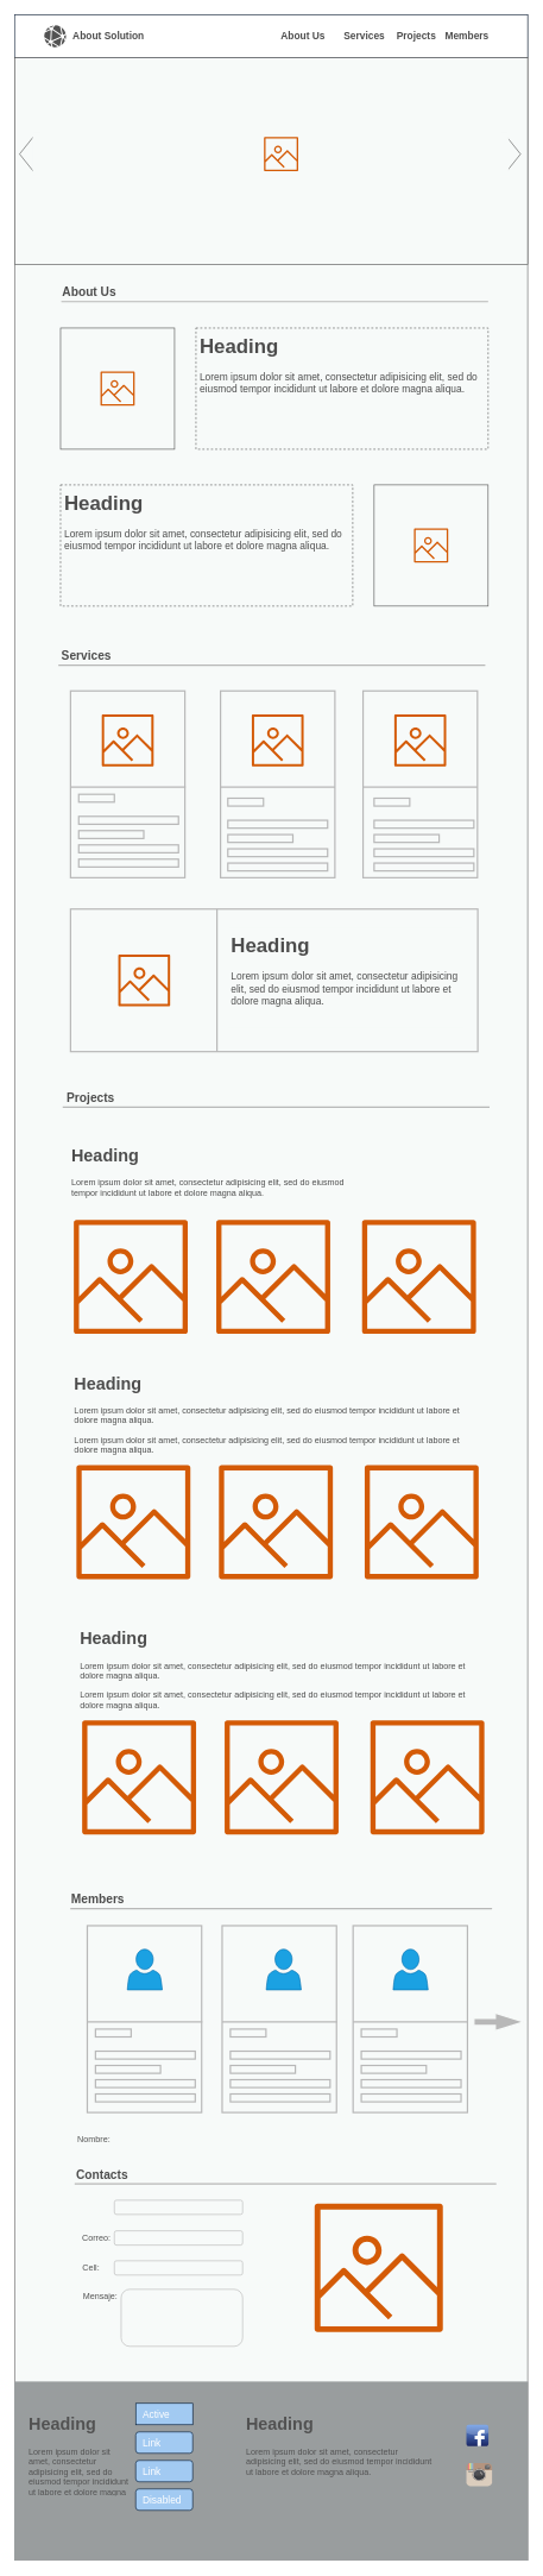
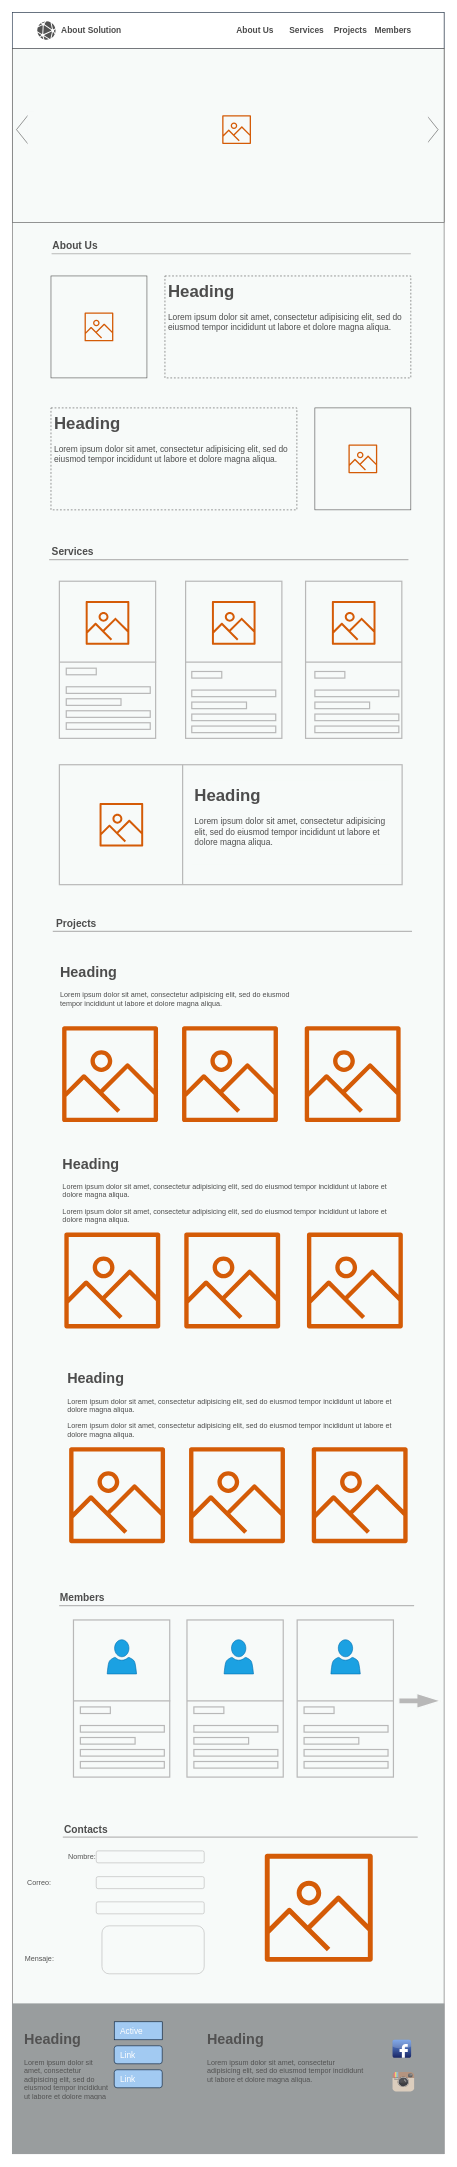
- <mxCell id="98" value="&lt;font color=&quot;#525252&quot;&gt;Nombre:&lt;/font&gt;" style="text;html=1;strokeColor=none;fillColor=none;align=center;verticalAlign=middle;whiteSpace=wrap;rounded=0;" vertex="1" parent="1"><mxGeometry x="109.81" y="2985" width="43.12" height="30" as="geometry" /></mxCell>
+ <mxCell id="98" value="&lt;font color=&quot;#525252&quot;&gt;Nombre:&lt;/font&gt;" style="text;html=1;strokeColor=none;fillColor=none;align=center;verticalAlign=middle;whiteSpace=wrap;rounded=0;" vertex="1" parent="1"><mxGeometry x="114.81" y="3080" width="43.12" height="30" as="geometry" /></mxCell>
- <mxCell id="100" value="&lt;font color=&quot;#525252&quot;&gt;Correo:&lt;/font&gt;" style="text;html=1;strokeColor=none;fillColor=none;align=center;verticalAlign=middle;whiteSpace=wrap;rounded=0;" vertex="1" parent="1"><mxGeometry x="114.81" y="3123" width="40" height="30" as="geometry" /></mxCell>
+ <mxCell id="100" value="&lt;font color=&quot;#525252&quot;&gt;Correo:&lt;/font&gt;" style="text;html=1;strokeColor=none;fillColor=none;align=center;verticalAlign=middle;whiteSpace=wrap;rounded=0;" vertex="1" parent="1"><mxGeometry x="44.81" y="3123" width="40" height="30" as="geometry" /></mxCell>
- <mxCell id="102" value="&lt;font color=&quot;#525252&quot;&gt;Cell:&lt;br&gt;&lt;/font&gt;" style="text;html=1;strokeColor=none;fillColor=none;align=center;verticalAlign=middle;whiteSpace=wrap;rounded=0;" vertex="1" parent="1"><mxGeometry x="114.81" y="3170" width="25.19" height="20" as="geometry" /></mxCell>
- <mxCell id="104" value="&lt;font color=&quot;#525252&quot;&gt;Mensaje:&lt;br&gt;&lt;/font&gt;" style="text;html=1;strokeColor=none;fillColor=none;align=center;verticalAlign=middle;whiteSpace=wrap;rounded=0;" vertex="1" parent="1"><mxGeometry x="112.81" y="3210" width="55.19" height="20" as="geometry" /></mxCell>
+ <mxCell id="104" value="&lt;font color=&quot;#525252&quot;&gt;Mensaje:&lt;br&gt;&lt;/font&gt;" style="text;html=1;strokeColor=none;fillColor=none;align=center;verticalAlign=middle;whiteSpace=wrap;rounded=0;" vertex="1" parent="1"><mxGeometry x="37.81" y="3255" width="55.19" height="20" as="geometry" /></mxCell>
- <mxCell id="112" value="Disabled" style="fillColor=#A2CAF2;strokeColor=#011833;fontSize=14;fontColor=#FFFFFF;align=left;spacing=10;rounded=1;" vertex="1" parent="1"><mxGeometry x="190" y="3490" width="80" height="30" as="geometry" /></mxCell>
